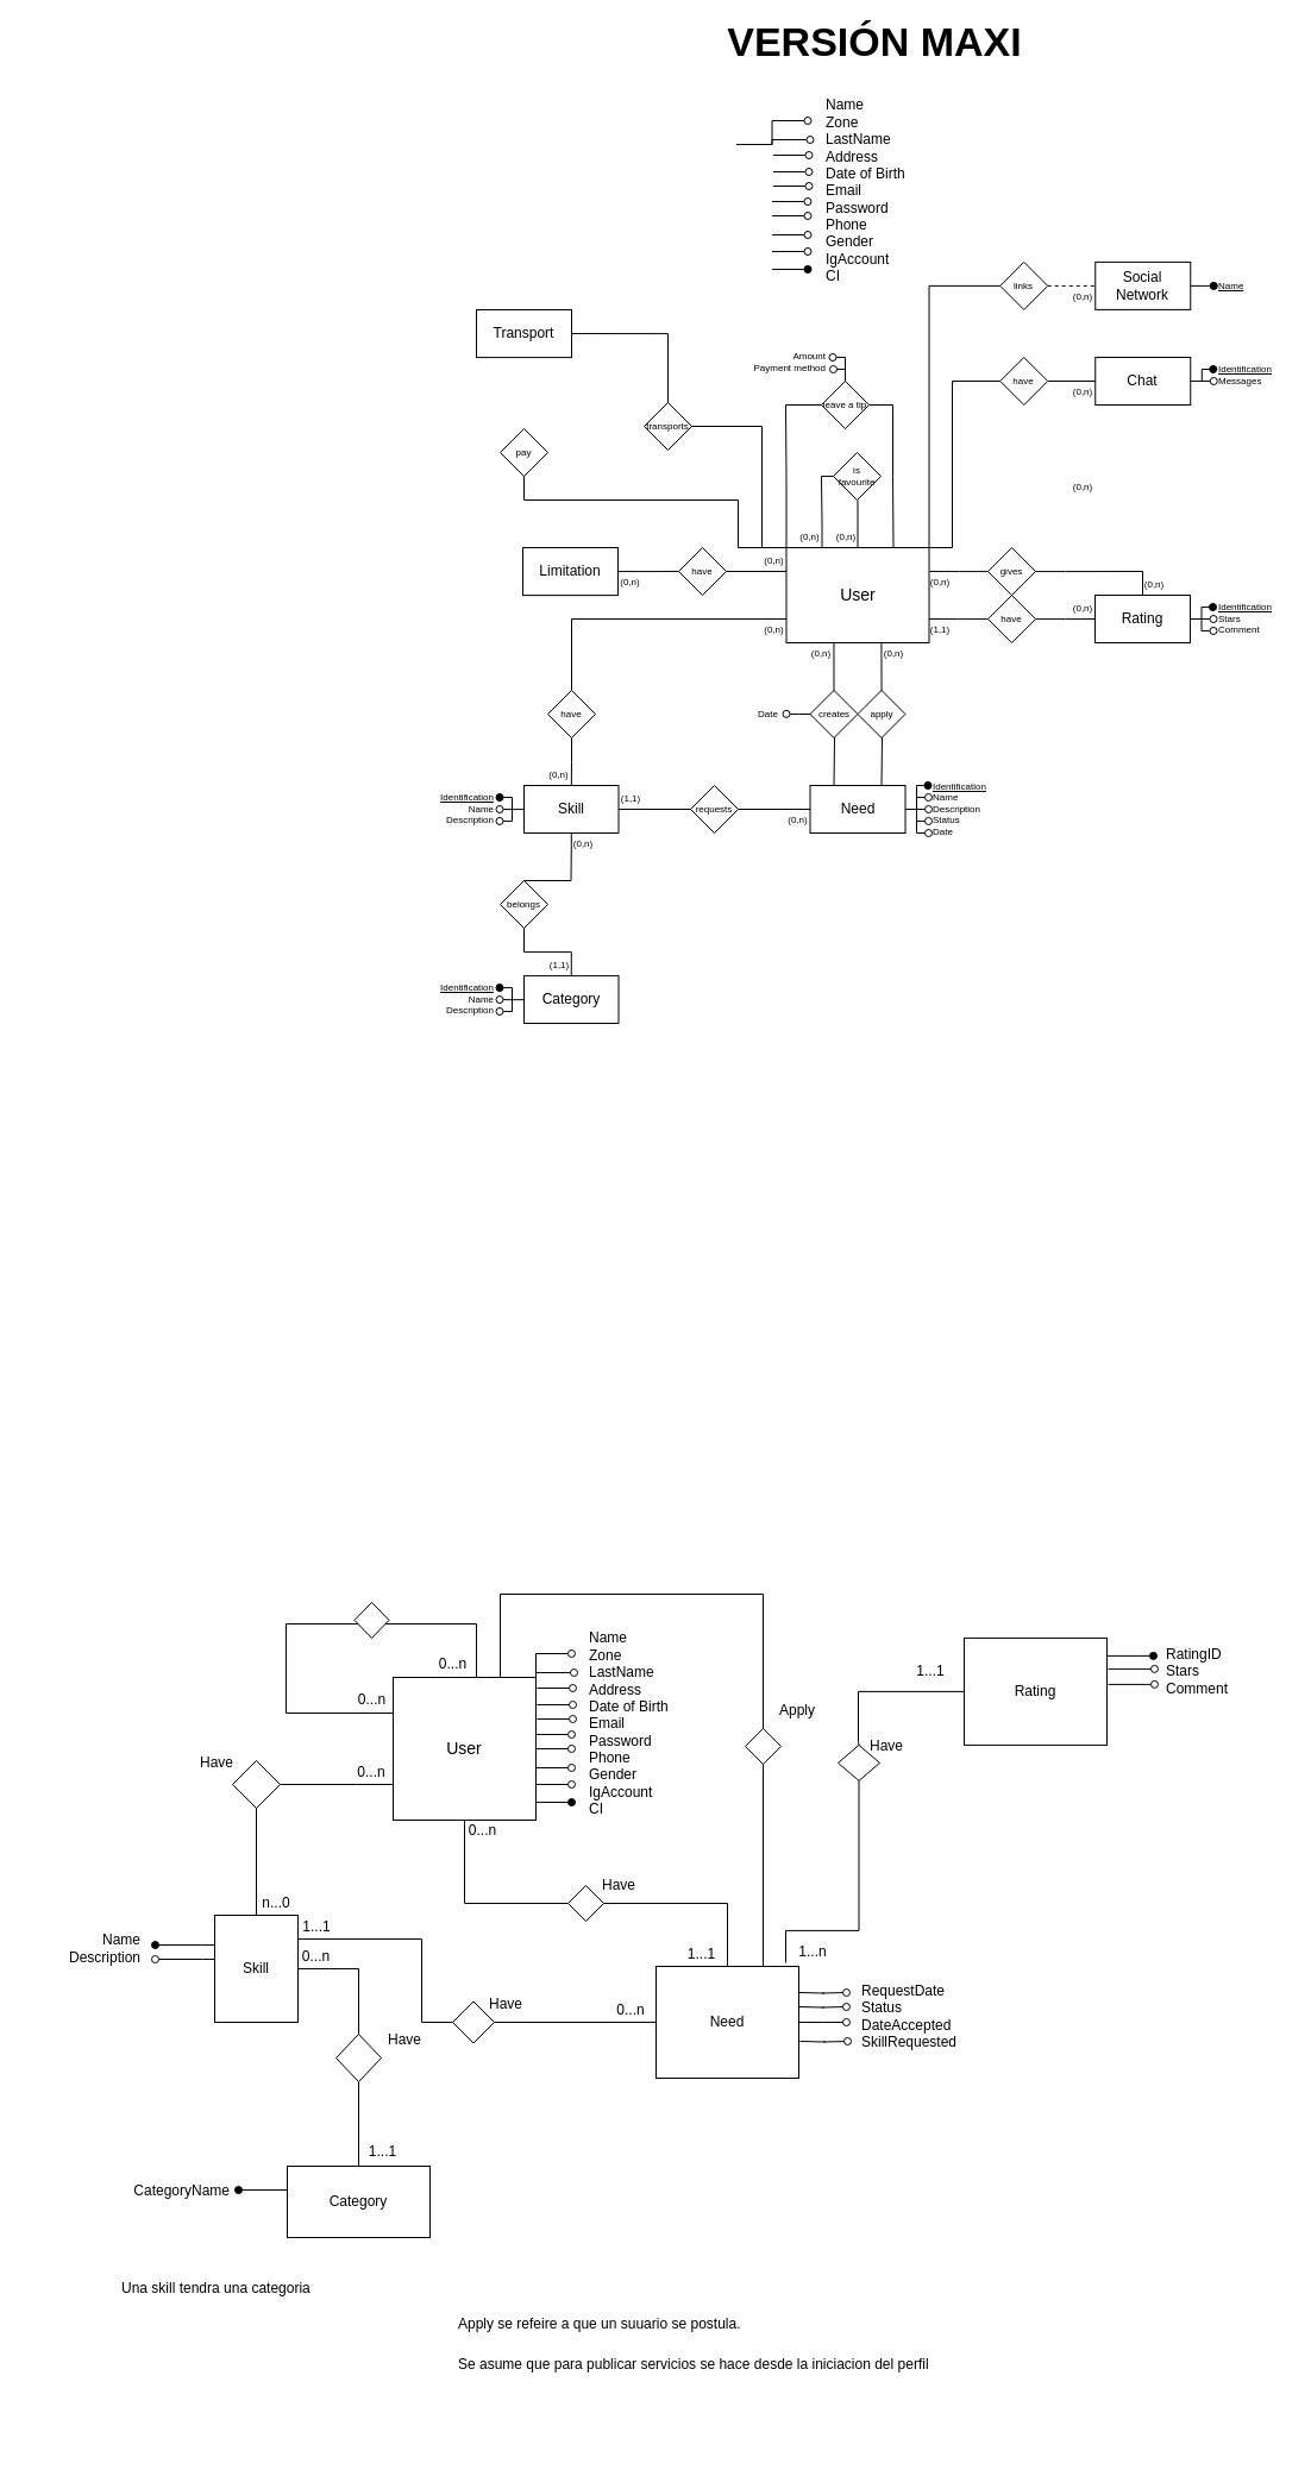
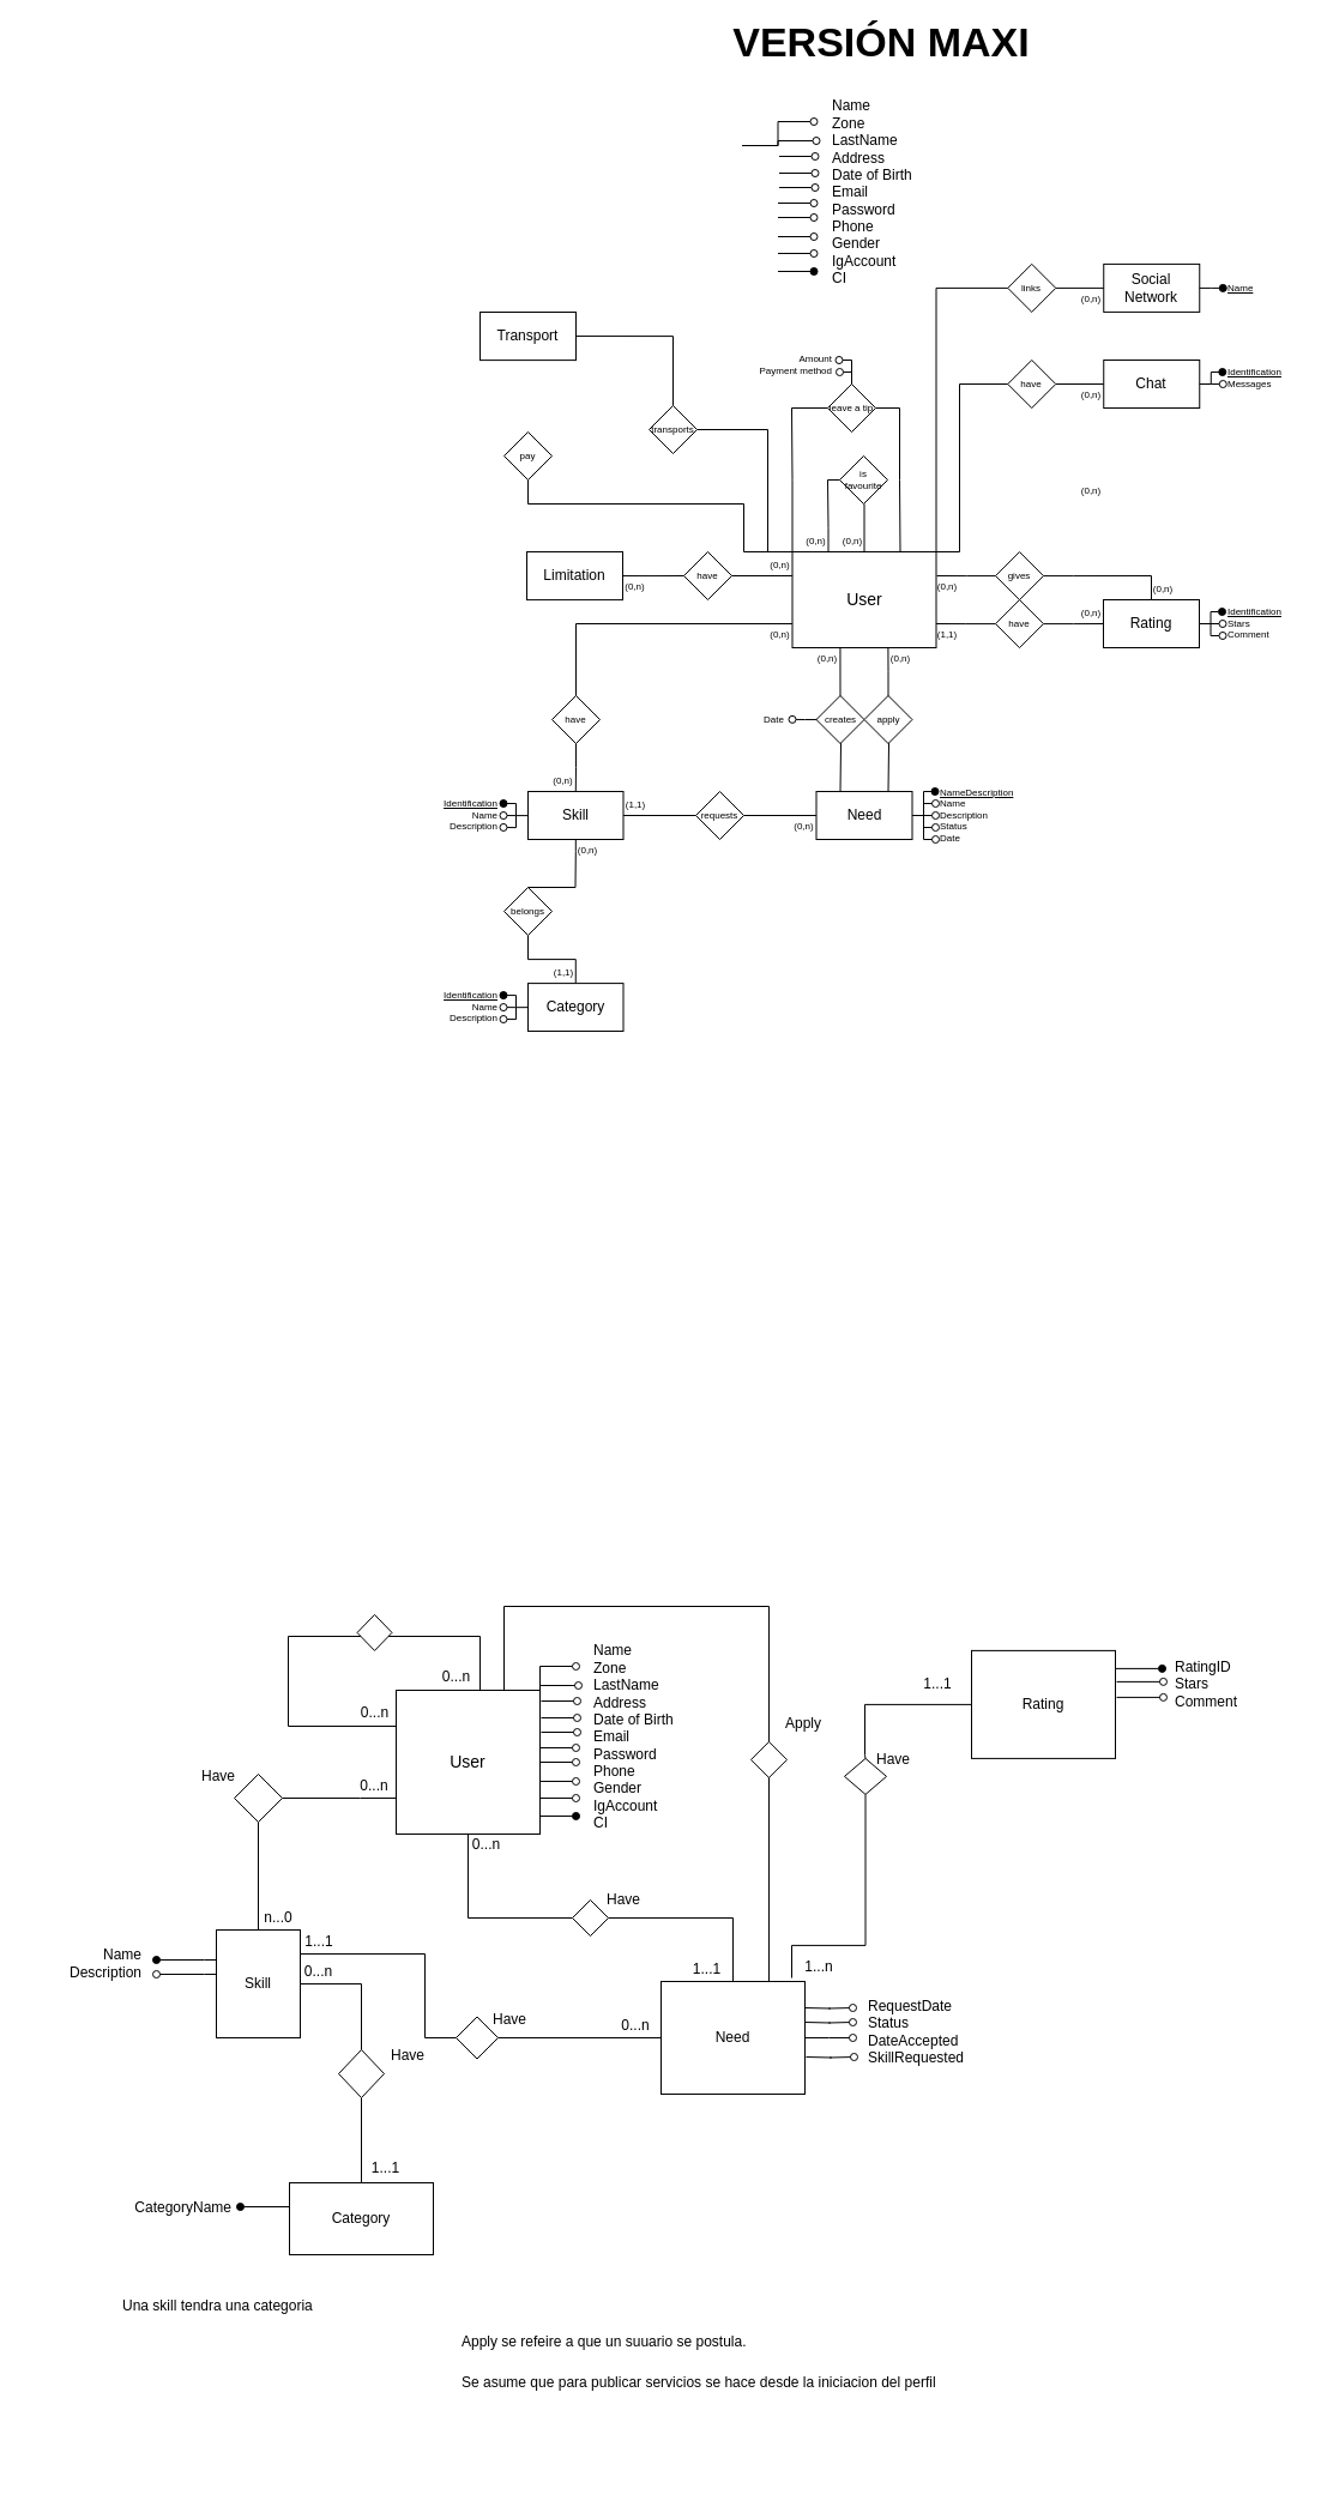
- <mxCell id="165" style="edgeStyle=orthogonalEdgeStyle;rounded=0;orthogonalLoop=1;jettySize=auto;html=1;exitX=1;exitY=0.5;exitDx=0;exitDy=0;entryX=0;entryY=0.5;entryDx=0;entryDy=0;endArrow=none;endFill=0;dashed=1;" edge="1" parent="1" source="166" target="164"><mxGeometry relative="1" as="geometry" /></mxCell>
+ <mxCell id="165" style="edgeStyle=orthogonalEdgeStyle;rounded=0;orthogonalLoop=1;jettySize=auto;html=1;exitX=1;exitY=0.5;exitDx=0;exitDy=0;entryX=0;entryY=0.5;entryDx=0;entryDy=0;endArrow=none;endFill=0;" edge="1" parent="1" source="166" target="164"><mxGeometry relative="1" as="geometry" /></mxCell>
- <mxCell id="106" value="&lt;u&gt;Identification&lt;/u&gt;&lt;br style=&quot;font-size: 8px;&quot;&gt;Name&lt;br style=&quot;font-size: 8px;&quot;&gt;Description&lt;br style=&quot;font-size: 8px;&quot;&gt;Status&lt;br style=&quot;font-size: 8px;&quot;&gt;Date" style="text;html=1;strokeColor=none;fillColor=none;align=left;verticalAlign=middle;whiteSpace=wrap;rounded=0;fontSize=8;" vertex="1" parent="1"><mxGeometry x="782" y="655" width="58" height="50" as="geometry" /></mxCell>
+ <mxCell id="106" value="&lt;u&gt;NameDescription&lt;/u&gt;&lt;br style=&quot;font-size: 8px;&quot;&gt;Name&lt;br style=&quot;font-size: 8px;&quot;&gt;Description&lt;br style=&quot;font-size: 8px;&quot;&gt;Status&lt;br style=&quot;font-size: 8px;&quot;&gt;Date" style="text;html=1;strokeColor=none;fillColor=none;align=left;verticalAlign=middle;whiteSpace=wrap;rounded=0;fontSize=8;" vertex="1" parent="1"><mxGeometry x="782" y="655" width="58" height="50" as="geometry" /></mxCell>
